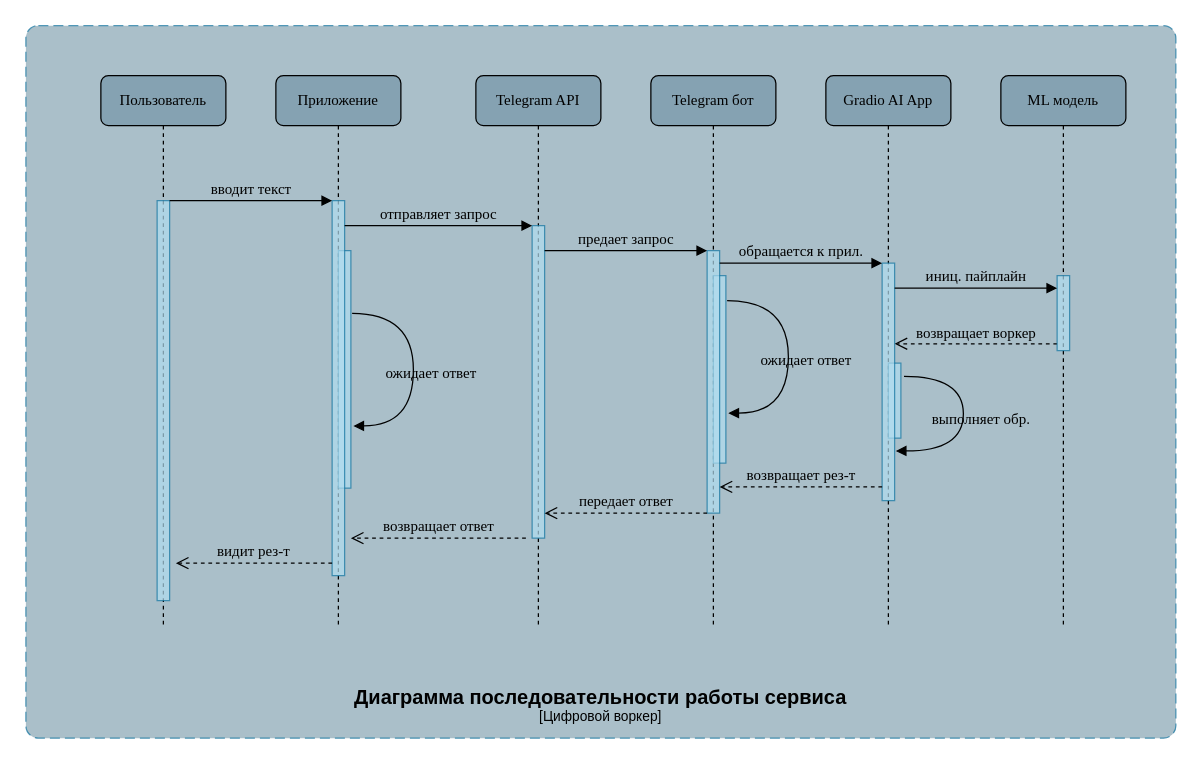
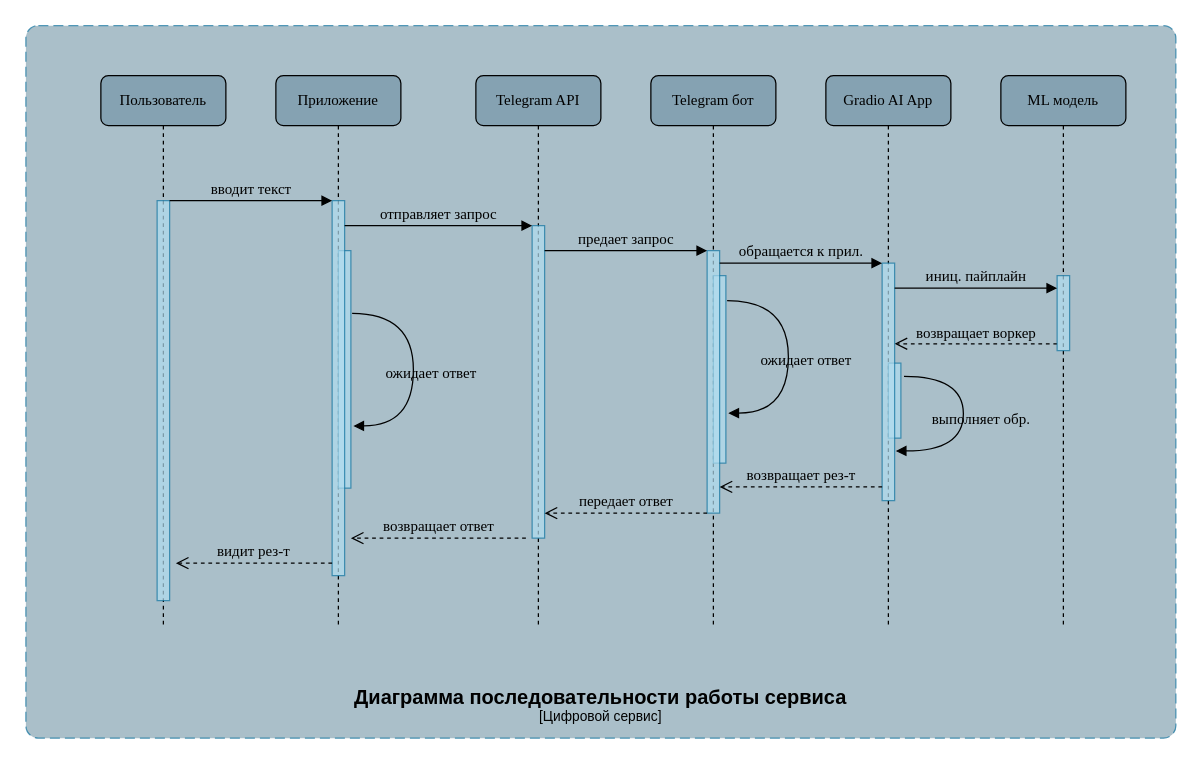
- <mxCell id="2" value="&lt;font style=&quot;font-size: 16px&quot;&gt;&lt;b&gt;&lt;div style=&quot;&quot;&gt;Диаграмма последовательности работы сервиса&lt;/div&gt;&lt;/b&gt;&lt;/font&gt;&lt;div style=&quot;&quot;&gt;[Цифровой воркер]&lt;/div&gt;" style="rounded=1;fontSize=11;whiteSpace=wrap;html=1;dashed=1;arcSize=20;fillColor=#86a4b3;strokeColor=#10739e;labelBackgroundColor=none;align=center;verticalAlign=bottom;labelBorderColor=none;spacingTop=0;spacing=10;dashPattern=8 4;metaEdit=1;rotatable=0;perimeter=rectanglePerimeter;noLabel=0;labelPadding=0;allowArrows=0;connectable=0;expand=0;recursiveResize=0;editable=1;pointerEvents=0;absoluteArcSize=1;points=[[0.25,0,0],[0.5,0,0],[0.75,0,0],[1,0.25,0],[1,0.5,0],[1,0.75,0],[0.75,1,0],[0.5,1,0],[0.25,1,0],[0,0.75,0],[0,0.5,0],[0,0.25,0]];opacity=70;" vertex="1" parent="1"><mxGeometry x="20" y="20" width="920" height="570" as="geometry" /></mxCell>
+ <mxCell id="2" value="&lt;font style=&quot;font-size: 16px&quot;&gt;&lt;b&gt;&lt;div style=&quot;&quot;&gt;Диаграмма последовательности работы сервиса&lt;/div&gt;&lt;/b&gt;&lt;/font&gt;&lt;div style=&quot;&quot;&gt;[Цифровой сервис]&lt;/div&gt;" style="rounded=1;fontSize=11;whiteSpace=wrap;html=1;dashed=1;arcSize=20;fillColor=#86a4b3;strokeColor=#10739e;labelBackgroundColor=none;align=center;verticalAlign=bottom;labelBorderColor=none;spacingTop=0;spacing=10;dashPattern=8 4;metaEdit=1;rotatable=0;perimeter=rectanglePerimeter;noLabel=0;labelPadding=0;allowArrows=0;connectable=0;expand=0;recursiveResize=0;editable=1;pointerEvents=0;absoluteArcSize=1;points=[[0.25,0,0],[0.5,0,0],[0.75,0,0],[1,0.25,0],[1,0.5,0],[1,0.75,0],[0.75,1,0],[0.5,1,0],[0.25,1,0],[0,0.75,0],[0,0.5,0],[0,0.25,0]];opacity=70;" vertex="1" parent="1"><mxGeometry x="20" y="20" width="920" height="570" as="geometry" /></mxCell>
